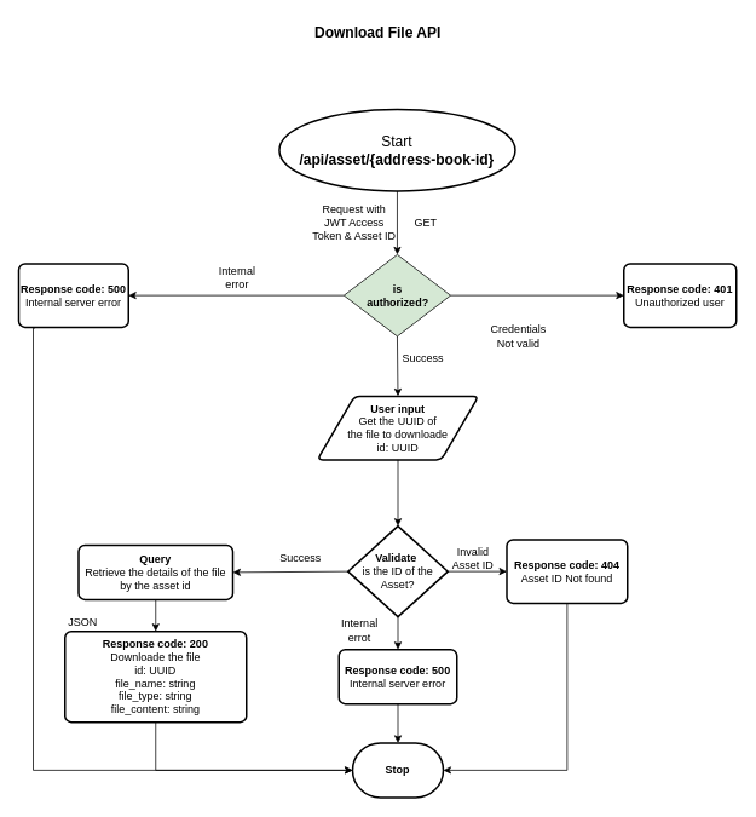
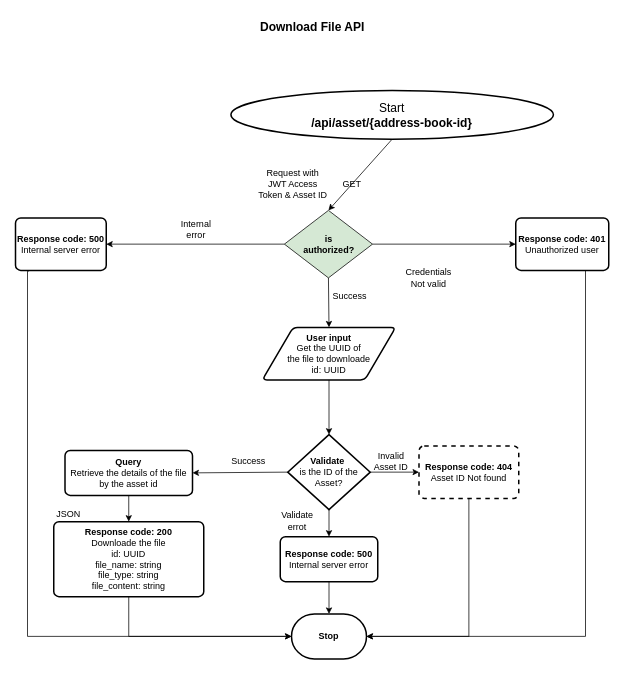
- <mxCell id="2" value="Start&lt;br&gt;&lt;b&gt;/api/asset/{address-book-id}&lt;/b&gt;" style="strokeWidth=2;html=1;shape=mxgraph.flowchart.start_2;whiteSpace=wrap;fontSize=16;" parent="1" vertex="1"><mxGeometry x="307.25" y="120" width="260" height="90" as="geometry" /></mxCell>
+ <mxCell id="2" value="Start&lt;br&gt;&lt;b&gt;/api/asset/{address-book-id}&lt;/b&gt;" style="strokeWidth=2;html=1;shape=mxgraph.flowchart.start_2;whiteSpace=wrap;fontSize=16;" parent="1" vertex="1"><mxGeometry x="307.25" y="120" width="430" height="65" as="geometry" /></mxCell>
- <mxCell id="8" value="&lt;b&gt;Response code: 404&lt;/b&gt;&lt;br&gt;Asset ID Not found" style="rounded=1;whiteSpace=wrap;html=1;absoluteArcSize=1;arcSize=14;strokeWidth=2;" parent="1" vertex="1"><mxGeometry x="558" y="594" width="133" height="70" as="geometry" /></mxCell>
+ <mxCell id="8" value="&lt;b&gt;Response code: 404&lt;/b&gt;&lt;br&gt;Asset ID Not found" style="rounded=1;whiteSpace=wrap;html=1;absoluteArcSize=1;arcSize=14;strokeWidth=2;dashed=1;" parent="1" vertex="1"><mxGeometry x="558" y="594" width="133" height="70" as="geometry" /></mxCell>
+ <mxCell id="28" value="" style="endArrow=classic;html=1;rounded=0;exitX=0.75;exitY=1;exitDx=0;exitDy=0;entryX=1;entryY=0.5;entryDx=0;entryDy=0;entryPerimeter=0;edgeStyle=orthogonalEdgeStyle;" parent="1" source="6" target="23" edge="1"><mxGeometry width="50" height="50" relative="1" as="geometry"><mxPoint x="551" y="560" as="sourcePoint" /><mxPoint x="601" y="510" as="targetPoint" /></mxGeometry></mxCell>
- <mxCell id="32" value="Internal errot" style="text;html=1;strokeColor=none;fillColor=none;align=center;verticalAlign=middle;whiteSpace=wrap;rounded=0;" parent="1" vertex="1"><mxGeometry x="366" y="679" width="60" height="30" as="geometry" /></mxCell>
+ <mxCell id="32" value="Validate errot" style="text;html=1;strokeColor=none;fillColor=none;align=center;verticalAlign=middle;whiteSpace=wrap;rounded=0;" parent="1" vertex="1"><mxGeometry x="366" y="679" width="60" height="30" as="geometry" /></mxCell>
